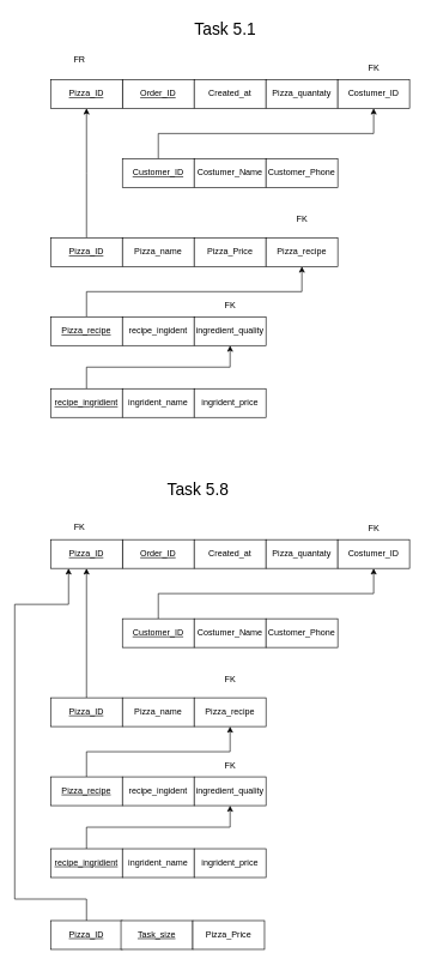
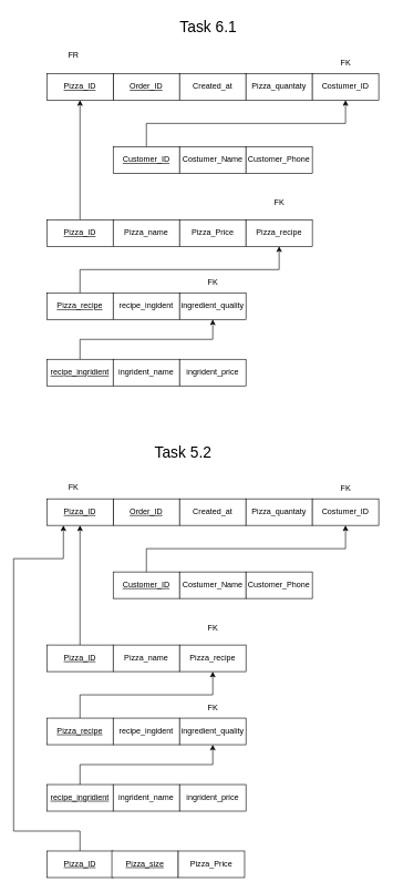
- <mxCell id="57" value="&lt;font style=&quot;font-size: 23px;&quot;&gt;Task 5.1&lt;/font&gt;" style="text;html=1;align=center;verticalAlign=middle;resizable=0;points=[];autosize=1;strokeColor=none;fillColor=none;" vertex="1" parent="1"><mxGeometry x="258" y="20" width="110" height="40" as="geometry" /></mxCell>
+ <mxCell id="57" value="&lt;font style=&quot;font-size: 23px;&quot;&gt;Task 6.1&lt;/font&gt;" style="text;html=1;align=center;verticalAlign=middle;resizable=0;points=[];autosize=1;strokeColor=none;fillColor=none;" vertex="1" parent="1"><mxGeometry x="258" y="20" width="110" height="40" as="geometry" /></mxCell>
- <mxCell id="58" value="&lt;font style=&quot;font-size: 23px;&quot;&gt;Task 5.8&lt;/font&gt;" style="text;html=1;align=center;verticalAlign=middle;resizable=0;points=[];autosize=1;strokeColor=none;fillColor=none;" vertex="1" parent="1"><mxGeometry x="220" y="660" width="110" height="40" as="geometry" /></mxCell>
+ <mxCell id="58" value="&lt;font style=&quot;font-size: 23px;&quot;&gt;Task 5.2&lt;/font&gt;" style="text;html=1;align=center;verticalAlign=middle;resizable=0;points=[];autosize=1;strokeColor=none;fillColor=none;" vertex="1" parent="1"><mxGeometry x="220" y="660" width="110" height="40" as="geometry" /></mxCell>
- <mxCell id="53" value="&lt;div&gt;&lt;u&gt;Task_size&lt;/u&gt;&lt;/div&gt;" style="whiteSpace=wrap;html=1;align=center;" vertex="1" parent="1"><mxGeometry x="168" y="1280" width="100" height="40" as="geometry" /></mxCell>
+ <mxCell id="53" value="&lt;div&gt;&lt;u&gt;Pizza_size&lt;/u&gt;&lt;/div&gt;" style="whiteSpace=wrap;html=1;align=center;" vertex="1" parent="1"><mxGeometry x="168" y="1280" width="100" height="40" as="geometry" /></mxCell>
